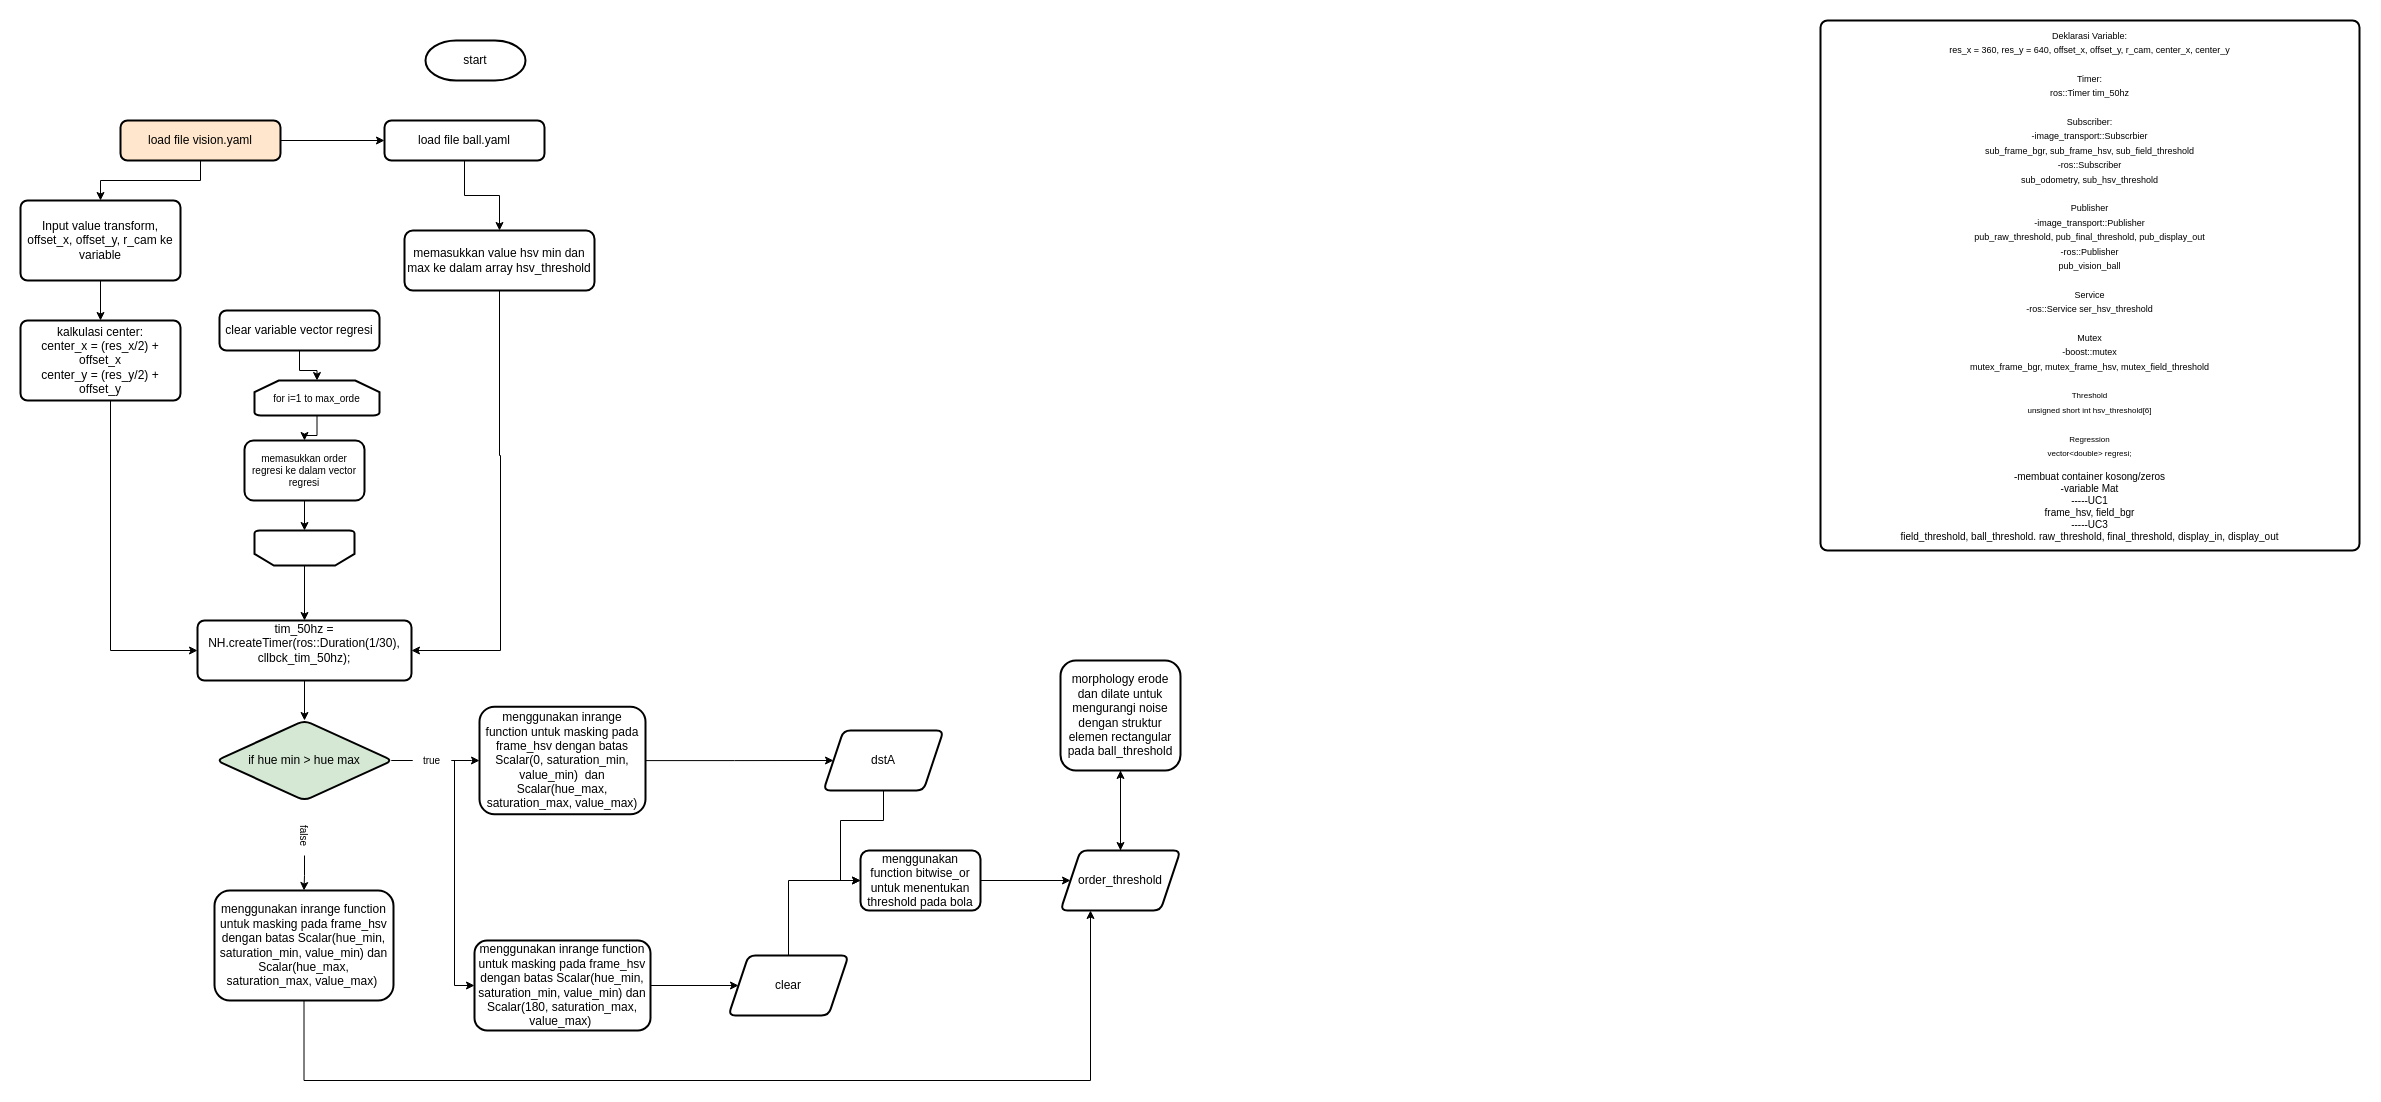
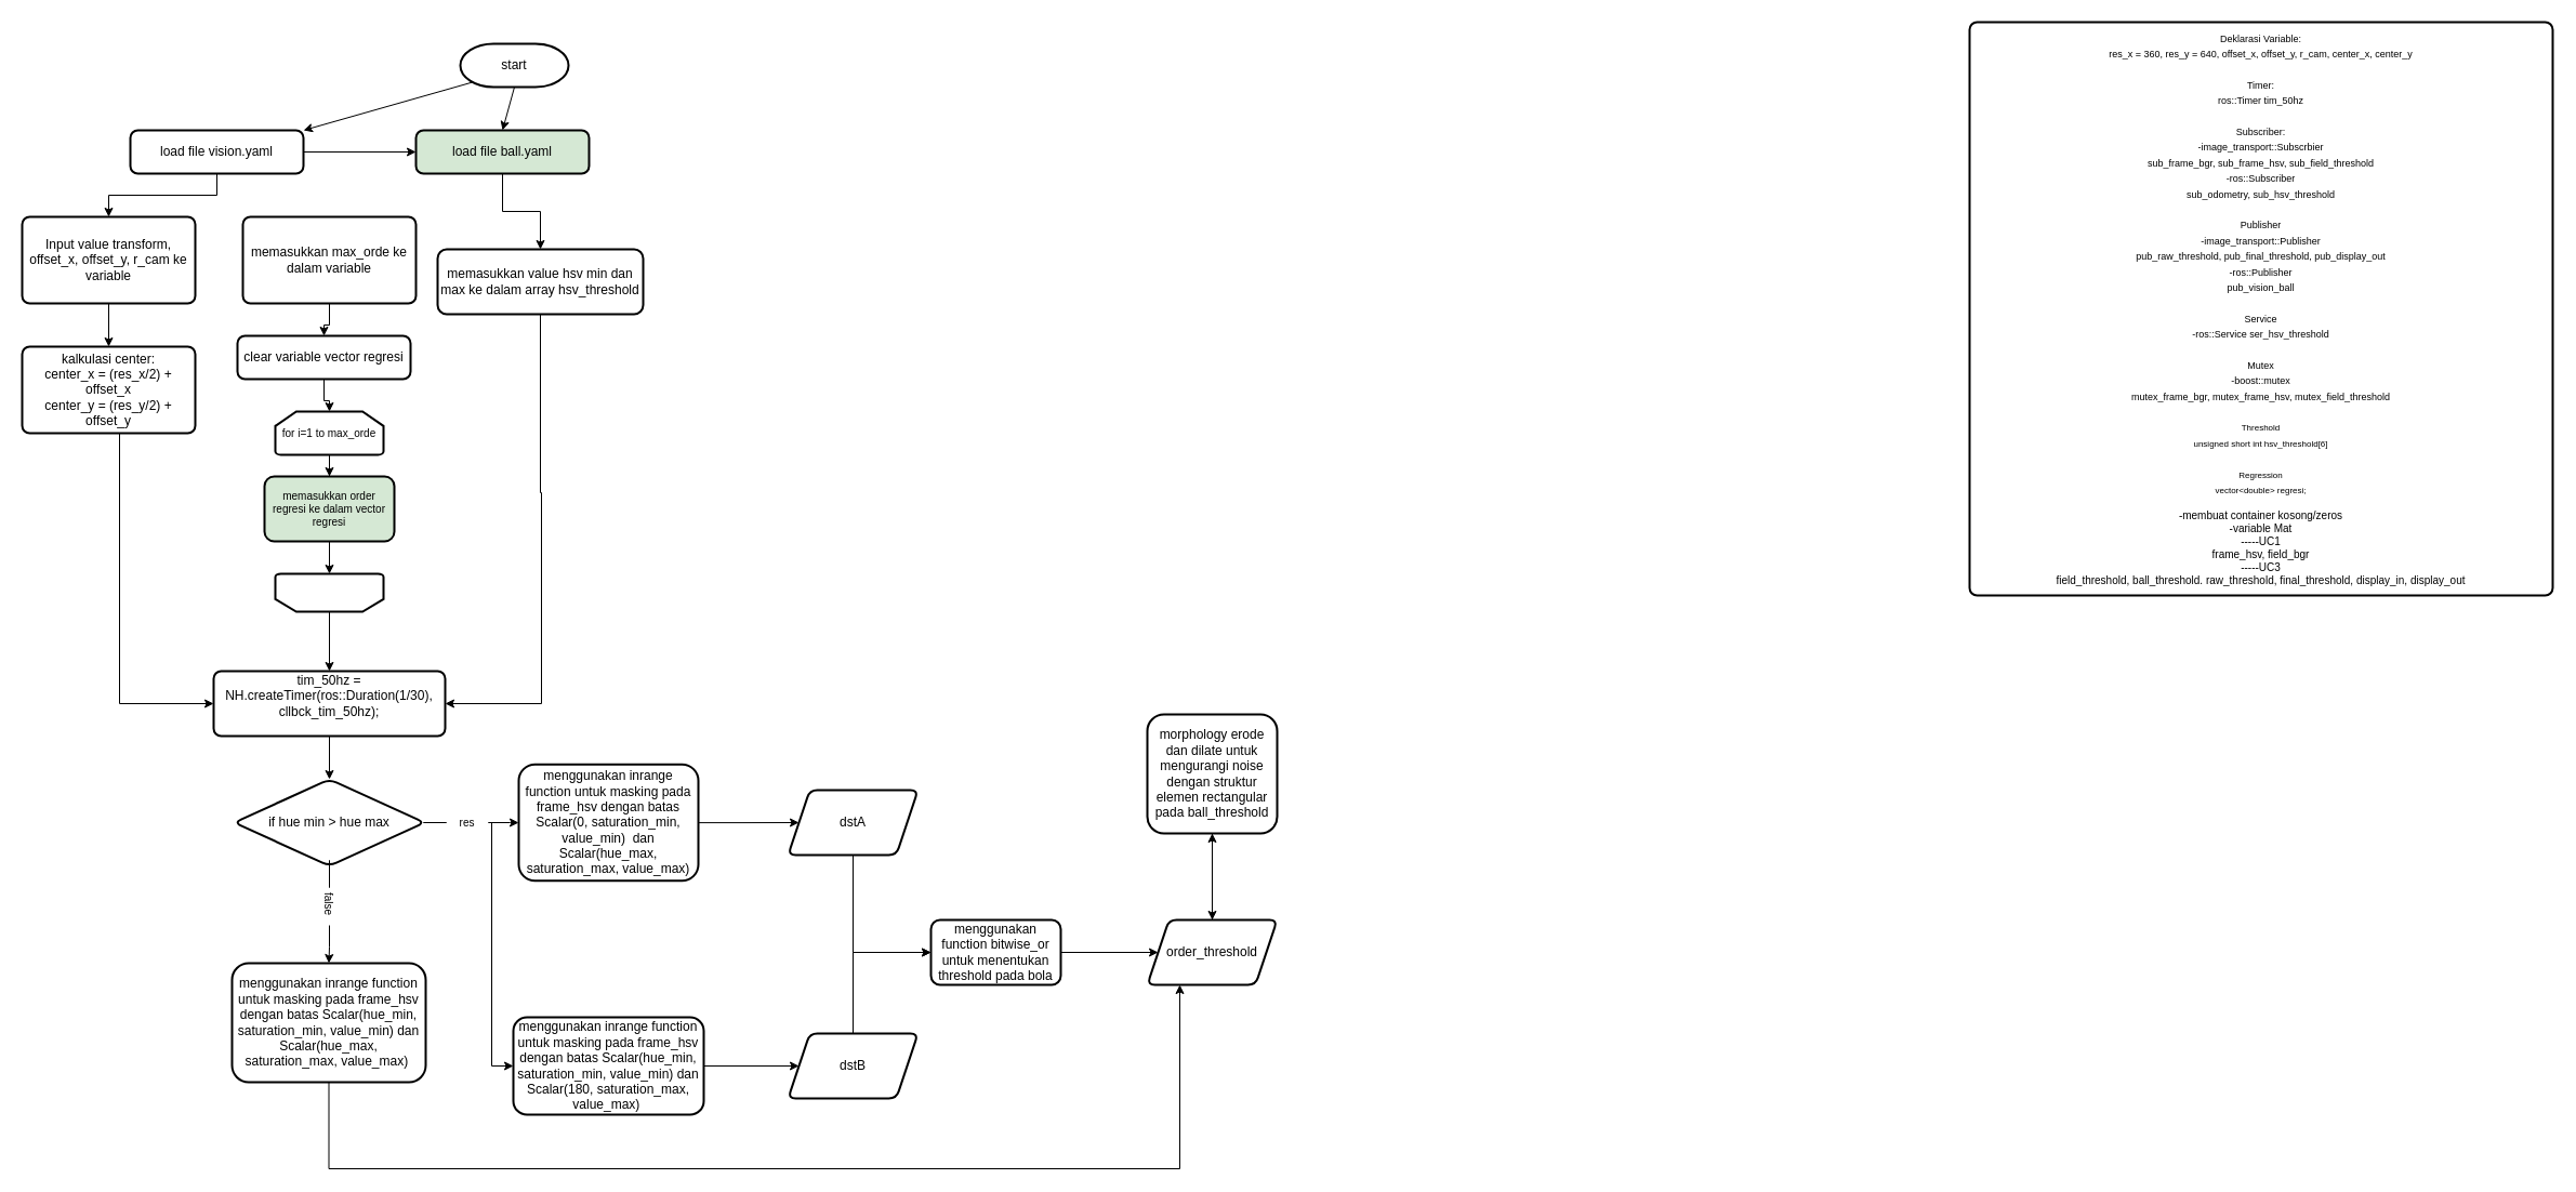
+ <mxCell id="8" value="" style="endArrow=classic;html=1;rounded=0;exitX=0.11;exitY=0.89;exitDx=0;exitDy=0;exitPerimeter=0;entryX=1;entryY=0;entryDx=0;entryDy=0;" edge="1" parent="1" source="2" target="5"><mxGeometry width="50" height="50" relative="1" as="geometry"><mxPoint x="490" y="360" as="sourcePoint" /><mxPoint x="540" y="310" as="targetPoint" /></mxGeometry></mxCell>
+ <mxCell id="9" value="" style="endArrow=classic;html=1;rounded=0;exitX=0.5;exitY=1;exitDx=0;exitDy=0;exitPerimeter=0;entryX=0.5;entryY=0;entryDx=0;entryDy=0;" edge="1" parent="1" source="2" target="7"><mxGeometry width="50" height="50" relative="1" as="geometry"><mxPoint x="490" y="360" as="sourcePoint" /><mxPoint x="540" y="310" as="targetPoint" /></mxGeometry></mxCell>
- <mxCell id="5" value="load file vision.yaml" style="rounded=1;whiteSpace=wrap;html=1;absoluteArcSize=1;arcSize=14;strokeWidth=2;fillColor=#ffe6cc;" vertex="1" parent="1"><mxGeometry x="120" y="120" width="160" height="40" as="geometry" /></mxCell>
+ <mxCell id="5" value="load file vision.yaml" style="rounded=1;whiteSpace=wrap;html=1;absoluteArcSize=1;arcSize=14;strokeWidth=2;" vertex="1" parent="1"><mxGeometry x="120" y="120" width="160" height="40" as="geometry" /></mxCell>
- <mxCell id="7" value="load file ball.yaml" style="rounded=1;whiteSpace=wrap;html=1;absoluteArcSize=1;arcSize=14;strokeWidth=2;" vertex="1" parent="1"><mxGeometry x="384" y="120" width="160" height="40" as="geometry" /></mxCell>
+ <mxCell id="7" value="load file ball.yaml" style="rounded=1;whiteSpace=wrap;html=1;absoluteArcSize=1;arcSize=14;strokeWidth=2;fillColor=#d5e8d4;" vertex="1" parent="1"><mxGeometry x="384" y="120" width="160" height="40" as="geometry" /></mxCell>
+ <mxCell id="18" value="memasukkan max_orde ke dalam variable" style="rounded=1;whiteSpace=wrap;html=1;absoluteArcSize=1;arcSize=14;strokeWidth=2;" vertex="1" parent="1"><mxGeometry x="224" y="200" width="160" height="80" as="geometry" /></mxCell>
+ <mxCell id="17" style="edgeStyle=orthogonalEdgeStyle;rounded=0;orthogonalLoop=1;jettySize=auto;html=1;entryX=0.5;entryY=0;entryDx=0;entryDy=0;fontFamily=Helvetica;fontSize=10;" edge="1" parent="1" source="18" target="16"><mxGeometry relative="1" as="geometry" /></mxCell>
- <mxCell id="20" value="for i=1 to max_orde" style="strokeWidth=2;html=1;shape=mxgraph.flowchart.loop_limit;whiteSpace=wrap;fontFamily=Helvetica;fontSize=10;" vertex="1" parent="1"><mxGeometry x="254" y="380" width="125" height="35" as="geometry" /></mxCell>
+ <mxCell id="20" value="for i=1 to max_orde" style="strokeWidth=2;html=1;shape=mxgraph.flowchart.loop_limit;whiteSpace=wrap;fontFamily=Helvetica;fontSize=10;" vertex="1" parent="1"><mxGeometry x="254" y="380" width="100" height="40" as="geometry" /></mxCell>
- <mxCell id="22" value="memasukkan order regresi ke dalam vector regresi" style="rounded=1;whiteSpace=wrap;html=1;fontSize=10;strokeWidth=2;" vertex="1" parent="1"><mxGeometry x="244" y="440" width="120" height="60" as="geometry" /></mxCell>
+ <mxCell id="22" value="memasukkan order regresi ke dalam vector regresi" style="rounded=1;whiteSpace=wrap;html=1;fontSize=10;strokeWidth=2;fillColor=#d5e8d4;" vertex="1" parent="1"><mxGeometry x="244" y="440" width="120" height="60" as="geometry" /></mxCell>
- <mxCell id="31" value="if hue min &amp;gt; hue max" style="rhombus;whiteSpace=wrap;html=1;rounded=1;arcSize=14;strokeWidth=2;fillColor=#d5e8d4;" vertex="1" parent="1"><mxGeometry x="216" y="720" width="176" height="80" as="geometry" /></mxCell>
+ <mxCell id="31" value="if hue min &amp;gt; hue max" style="rhombus;whiteSpace=wrap;html=1;rounded=1;arcSize=14;strokeWidth=2;" vertex="1" parent="1"><mxGeometry x="216" y="720" width="176" height="80" as="geometry" /></mxCell>
- <mxCell id="37" value="true" style="text;html=1;align=center;verticalAlign=middle;resizable=0;points=[];autosize=1;strokeColor=none;fillColor=none;fontSize=10;fontFamily=Helvetica;" vertex="1" parent="1"><mxGeometry x="411" y="745" width="40" height="30" as="geometry" /></mxCell>
+ <mxCell id="37" value="res" style="text;html=1;align=center;verticalAlign=middle;resizable=0;points=[];autosize=1;strokeColor=none;fillColor=none;fontSize=10;fontFamily=Helvetica;" vertex="1" parent="1"><mxGeometry x="411" y="745" width="40" height="30" as="geometry" /></mxCell>
- <mxCell id="42" value="dstA" style="shape=parallelogram;perimeter=parallelogramPerimeter;whiteSpace=wrap;html=1;fixedSize=1;rounded=1;arcSize=14;strokeWidth=2;" vertex="1" parent="1"><mxGeometry x="823" y="730" width="120" height="60" as="geometry" /></mxCell>
+ <mxCell id="42" value="dstA" style="shape=parallelogram;perimeter=parallelogramPerimeter;whiteSpace=wrap;html=1;fixedSize=1;rounded=1;arcSize=14;strokeWidth=2;" vertex="1" parent="1"><mxGeometry x="728" y="730" width="120" height="60" as="geometry" /></mxCell>
+ <mxCell id="40" value="" style="edgeStyle=orthogonalEdgeStyle;rounded=0;orthogonalLoop=1;jettySize=auto;html=1;fontFamily=Helvetica;fontSize=10;endArrow=none;" edge="1" parent="1" source="31" target="39"><mxGeometry relative="1" as="geometry"><mxPoint x="304" y="800" as="sourcePoint" /><mxPoint x="304" y="890" as="targetPoint" /></mxGeometry></mxCell>
- <mxCell id="46" value="clear" style="shape=parallelogram;perimeter=parallelogramPerimeter;whiteSpace=wrap;html=1;fixedSize=1;rounded=1;arcSize=14;strokeWidth=2;" vertex="1" parent="1"><mxGeometry x="728" y="955" width="120" height="60" as="geometry" /></mxCell>
+ <mxCell id="46" value="dstB" style="shape=parallelogram;perimeter=parallelogramPerimeter;whiteSpace=wrap;html=1;fixedSize=1;rounded=1;arcSize=14;strokeWidth=2;" vertex="1" parent="1"><mxGeometry x="728" y="955" width="120" height="60" as="geometry" /></mxCell>
